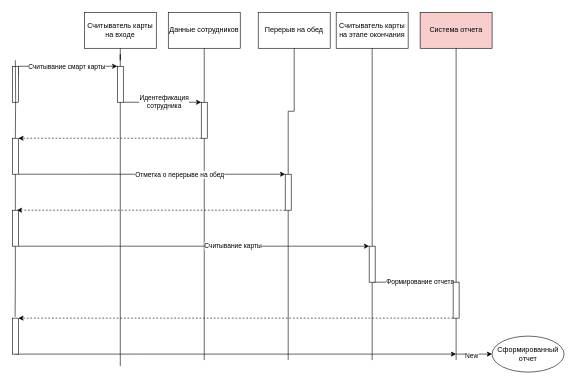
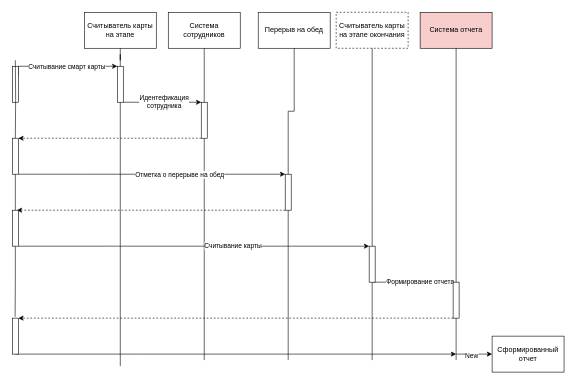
- <mxCell id="4" value="Считыватель карты на входе" style="rounded=0;whiteSpace=wrap;html=1;" parent="1" vertex="1"><mxGeometry x="140" y="20" width="120" height="60" as="geometry" /></mxCell>
+ <mxCell id="4" value="Считыватель карты на этапе" style="rounded=0;whiteSpace=wrap;html=1;" parent="1" vertex="1"><mxGeometry x="140" y="20" width="120" height="60" as="geometry" /></mxCell>
- <mxCell id="6" value="Данные сотрудников" style="rounded=0;whiteSpace=wrap;html=1;" parent="1" vertex="1"><mxGeometry x="280" y="20" width="120" height="60" as="geometry" /></mxCell>
+ <mxCell id="6" value="Система сотрудников" style="rounded=0;whiteSpace=wrap;html=1;" parent="1" vertex="1"><mxGeometry x="280" y="20" width="120" height="60" as="geometry" /></mxCell>
- <mxCell id="10" value="Считыватель карты на этапе окончания" style="rounded=0;whiteSpace=wrap;html=1;" parent="1" vertex="1"><mxGeometry x="560" y="20" width="120" height="60" as="geometry" /></mxCell>
+ <mxCell id="10" value="Считыватель карты на этапе окончания" style="rounded=0;whiteSpace=wrap;html=1;dashed=1;" parent="1" vertex="1"><mxGeometry x="560" y="20" width="120" height="60" as="geometry" /></mxCell>
- <mxCell id="42" value="Сформированный отчет" style="ellipse;whiteSpace=wrap;html=1;" parent="1" vertex="1"><mxGeometry x="820" y="560" width="120" height="60" as="geometry" /></mxCell>
+ <mxCell id="42" value="Сформированный отчет" style="rounded=0;whiteSpace=wrap;html=1;" parent="1" vertex="1"><mxGeometry x="820" y="560" width="120" height="60" as="geometry" /></mxCell>
